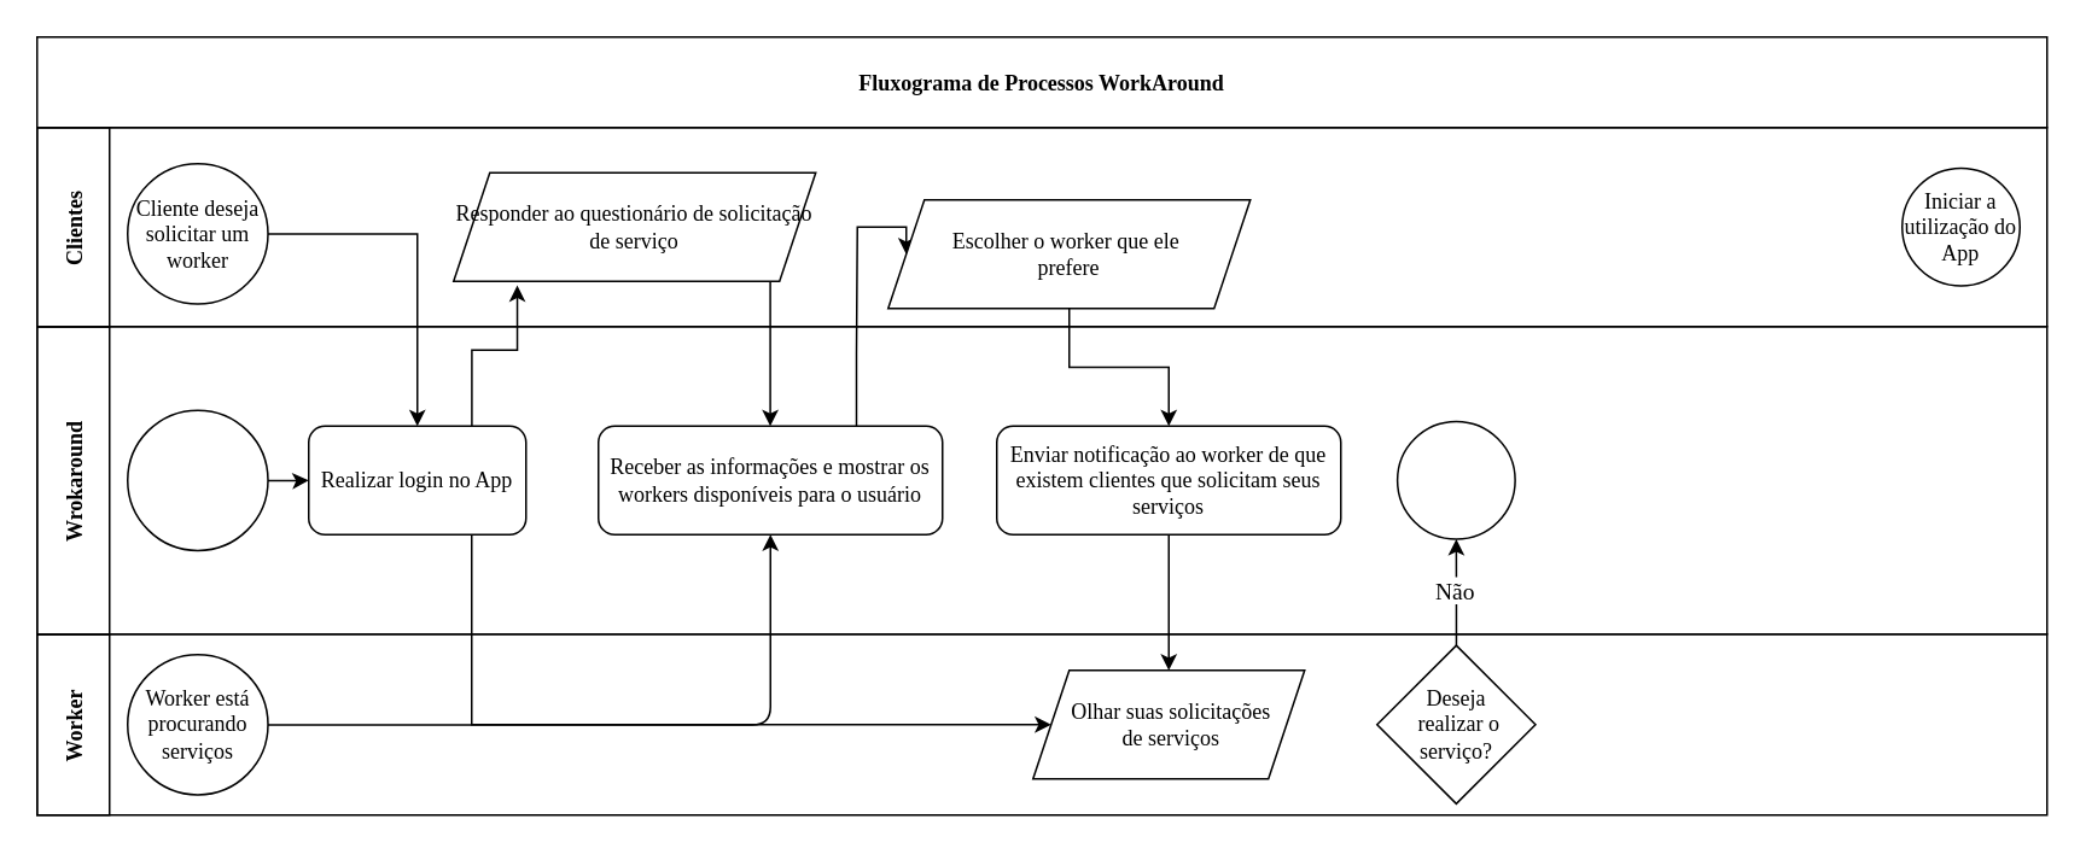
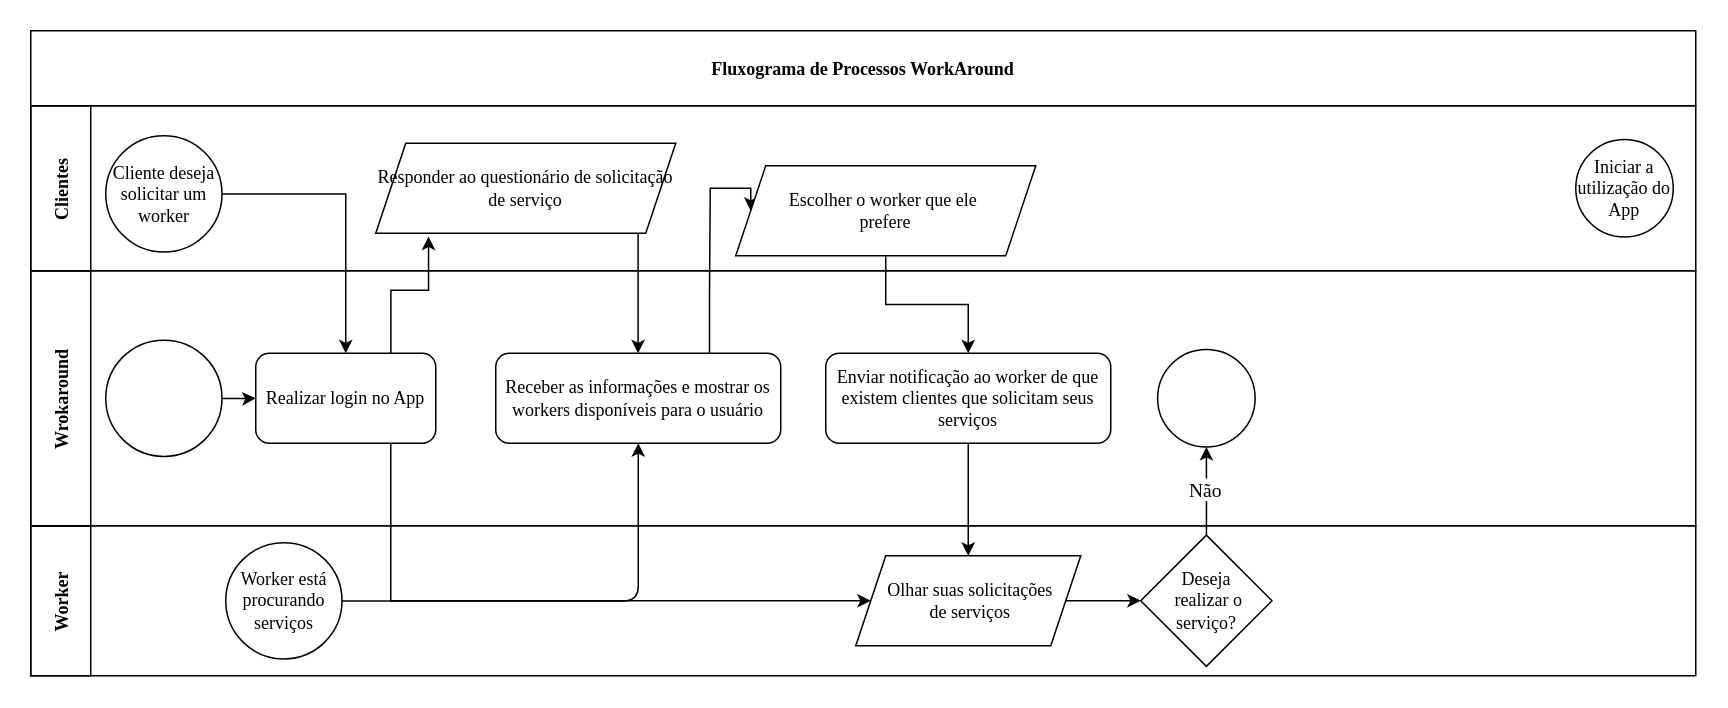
- <mxCell id="10" value="Worker está procurando serviços" style="ellipse;whiteSpace=wrap;html=1;aspect=fixed;flipH=0;fontFamily=Comic Sans MS;" vertex="1" parent="1"><mxGeometry x="70" y="361.25" width="77.5" height="77.5" as="geometry" /></mxCell>
+ <mxCell id="10" value="Worker está procurando serviços" style="ellipse;whiteSpace=wrap;html=1;aspect=fixed;flipH=0;fontFamily=Comic Sans MS;" vertex="1" parent="1"><mxGeometry x="150" y="361.25" width="77.5" height="77.5" as="geometry" /></mxCell>
+ <mxCell id="19" style="edgeStyle=orthogonalEdgeStyle;rounded=0;orthogonalLoop=1;jettySize=auto;html=1;exitX=1;exitY=0.5;exitDx=0;exitDy=0;entryX=0;entryY=0.5;entryDx=0;entryDy=0;fontFamily=Comic Sans MS;" edge="1" parent="1" source="20" target="32"><mxGeometry relative="1" as="geometry" /></mxCell>
